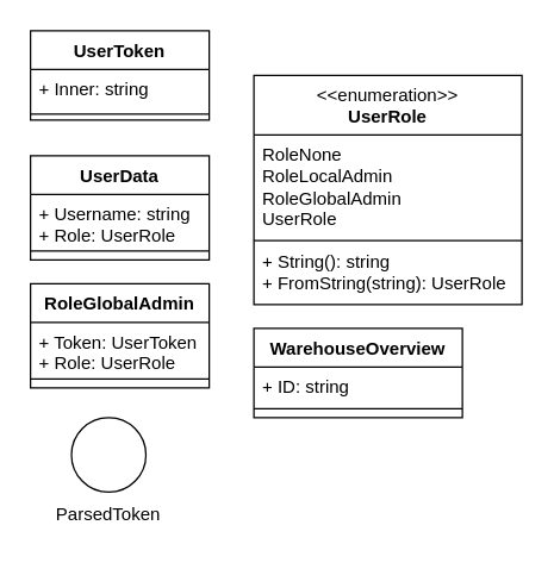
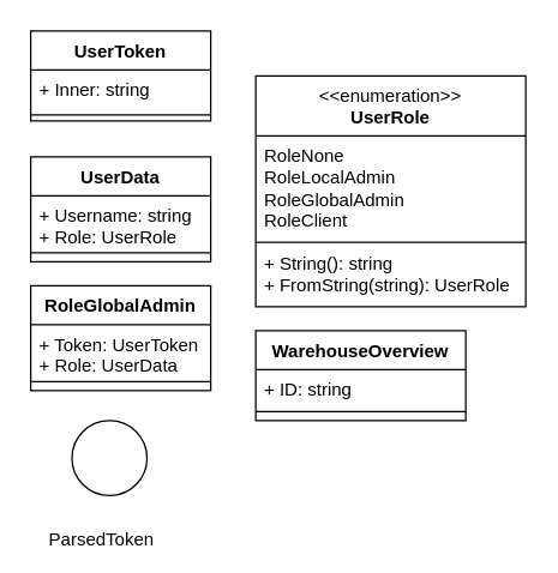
- <mxCell id="3" value="&lt;div&gt;RoleNone&lt;/div&gt;&lt;div&gt;RoleLocalAdmin&lt;/div&gt;&lt;div&gt;RoleGlobalAdmin&lt;/div&gt;&lt;div&gt;UserRole&lt;/div&gt;" style="text;strokeColor=none;fillColor=none;align=left;verticalAlign=top;spacingLeft=4;spacingRight=4;overflow=hidden;rotatable=0;points=[[0,0.5],[1,0.5]];portConstraint=eastwest;whiteSpace=wrap;html=1;" parent="2" vertex="1"><mxGeometry y="40" width="180" height="70" as="geometry" /></mxCell>
+ <mxCell id="3" value="&lt;div&gt;RoleNone&lt;/div&gt;&lt;div&gt;RoleLocalAdmin&lt;/div&gt;&lt;div&gt;RoleGlobalAdmin&lt;/div&gt;&lt;div&gt;RoleClient&lt;/div&gt;" style="text;strokeColor=none;fillColor=none;align=left;verticalAlign=top;spacingLeft=4;spacingRight=4;overflow=hidden;rotatable=0;points=[[0,0.5],[1,0.5]];portConstraint=eastwest;whiteSpace=wrap;html=1;" parent="2" vertex="1"><mxGeometry y="40" width="180" height="70" as="geometry" /></mxCell>
- <mxCell id="14" value="+ Token: UserToken&lt;br&gt;+ Role: UserRole" style="text;strokeColor=none;fillColor=none;align=left;verticalAlign=top;spacingLeft=4;spacingRight=4;overflow=hidden;rotatable=0;points=[[0,0.5],[1,0.5]];portConstraint=eastwest;whiteSpace=wrap;html=1;" parent="13" vertex="1"><mxGeometry y="26" width="120" height="34" as="geometry" /></mxCell>
+ <mxCell id="14" value="+ Token: UserToken&lt;br&gt;+ Role: UserData" style="text;strokeColor=none;fillColor=none;align=left;verticalAlign=top;spacingLeft=4;spacingRight=4;overflow=hidden;rotatable=0;points=[[0,0.5],[1,0.5]];portConstraint=eastwest;whiteSpace=wrap;html=1;" parent="13" vertex="1"><mxGeometry y="26" width="120" height="34" as="geometry" /></mxCell>
- <mxCell id="22" value="ParsedToken" style="text;html=1;align=center;verticalAlign=middle;whiteSpace=wrap;rounded=0;" vertex="1" parent="1"><mxGeometry x="20" y="330" width="105" height="30" as="geometry" /></mxCell>
+ <mxCell id="22" value="ParsedToken" style="text;html=1;align=center;verticalAlign=middle;whiteSpace=wrap;rounded=0;" vertex="1" parent="1"><mxGeometry x="15" y="345" width="105" height="30" as="geometry" /></mxCell>
